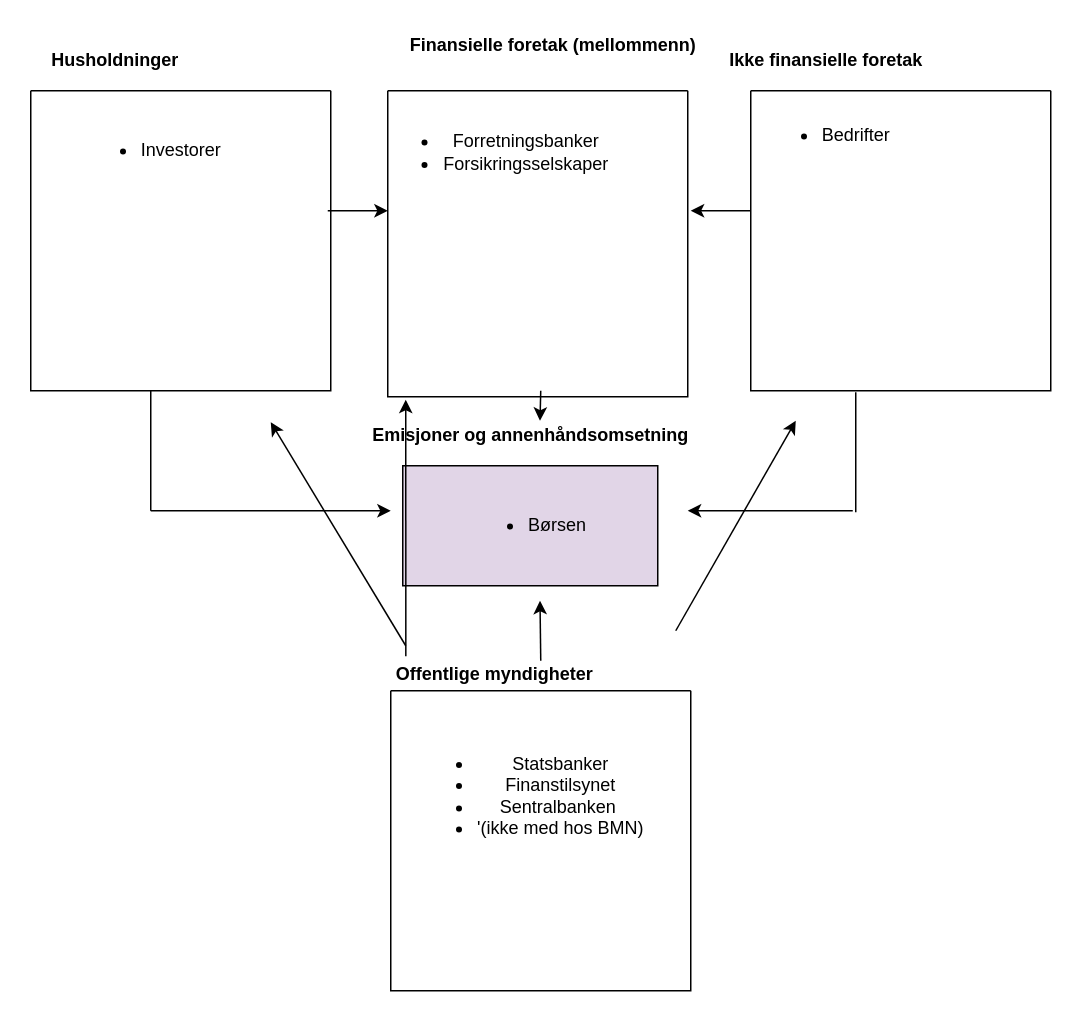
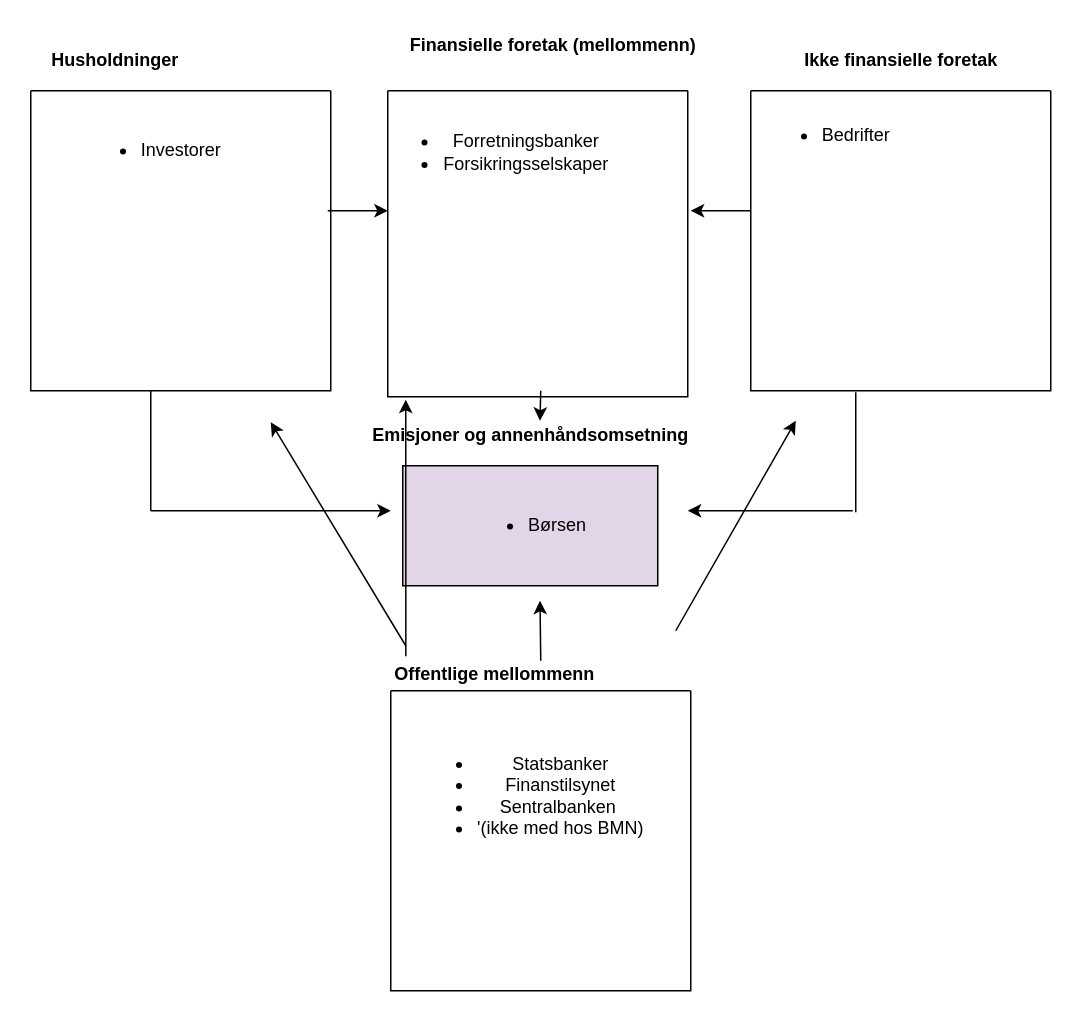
- <mxCell id="11" value="Ikke finansielle foretak" style="text;html=1;align=center;verticalAlign=middle;resizable=0;points=[];autosize=1;strokeColor=none;fontStyle=1" vertex="1" parent="1"><mxGeometry x="480" y="30" width="140" height="20" as="geometry" /></mxCell>
+ <mxCell id="11" value="Ikke finansielle foretak" style="text;html=1;align=center;verticalAlign=middle;resizable=0;points=[];autosize=1;strokeColor=none;fontStyle=1" vertex="1" parent="1"><mxGeometry x="530" y="30" width="140" height="20" as="geometry" /></mxCell>
- <mxCell id="13" value="Offentlige myndigheter" style="text;html=1;align=center;verticalAlign=middle;resizable=0;points=[];autosize=1;strokeColor=none;fontStyle=1" vertex="1" parent="1"><mxGeometry x="254" y="439" width="150" height="20" as="geometry" /></mxCell>
+ <mxCell id="13" value="Offentlige mellommenn" style="text;html=1;align=center;verticalAlign=middle;resizable=0;points=[];autosize=1;strokeColor=none;fontStyle=1" vertex="1" parent="1"><mxGeometry x="254" y="439" width="150" height="20" as="geometry" /></mxCell>
